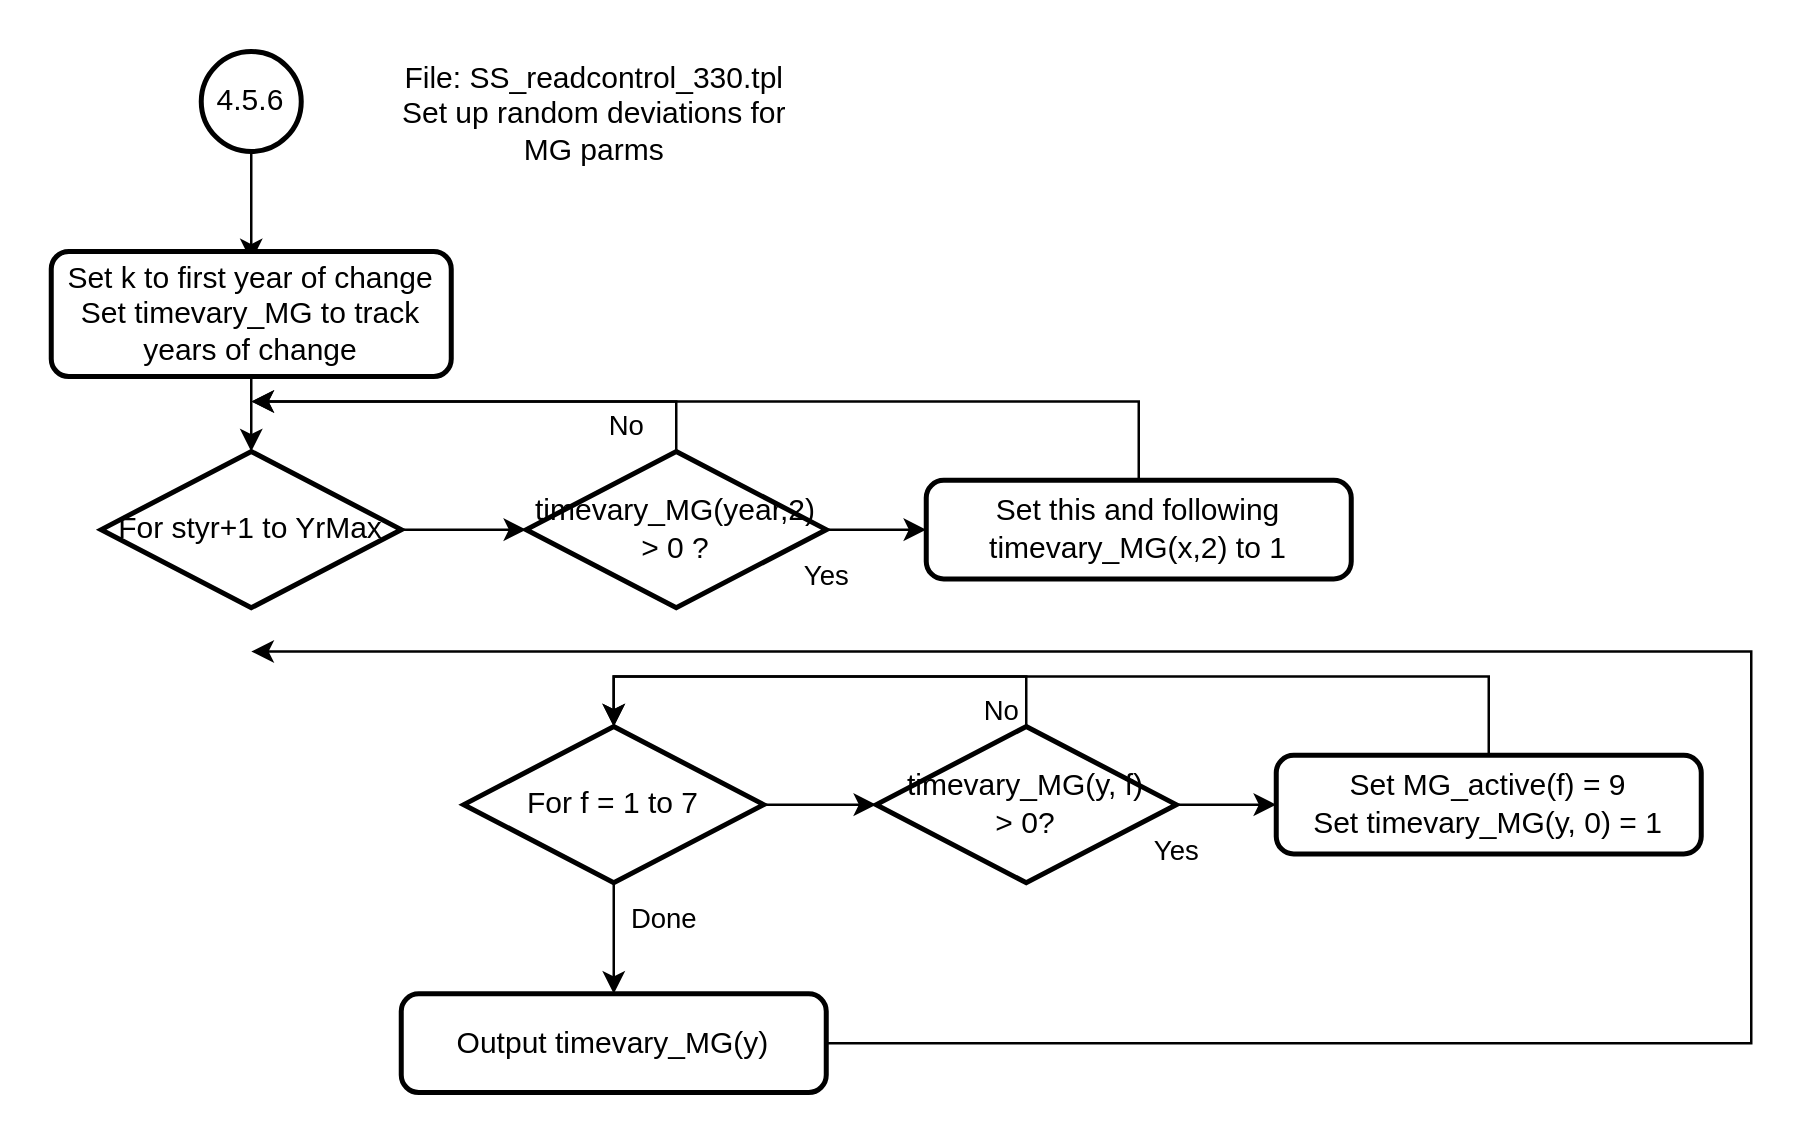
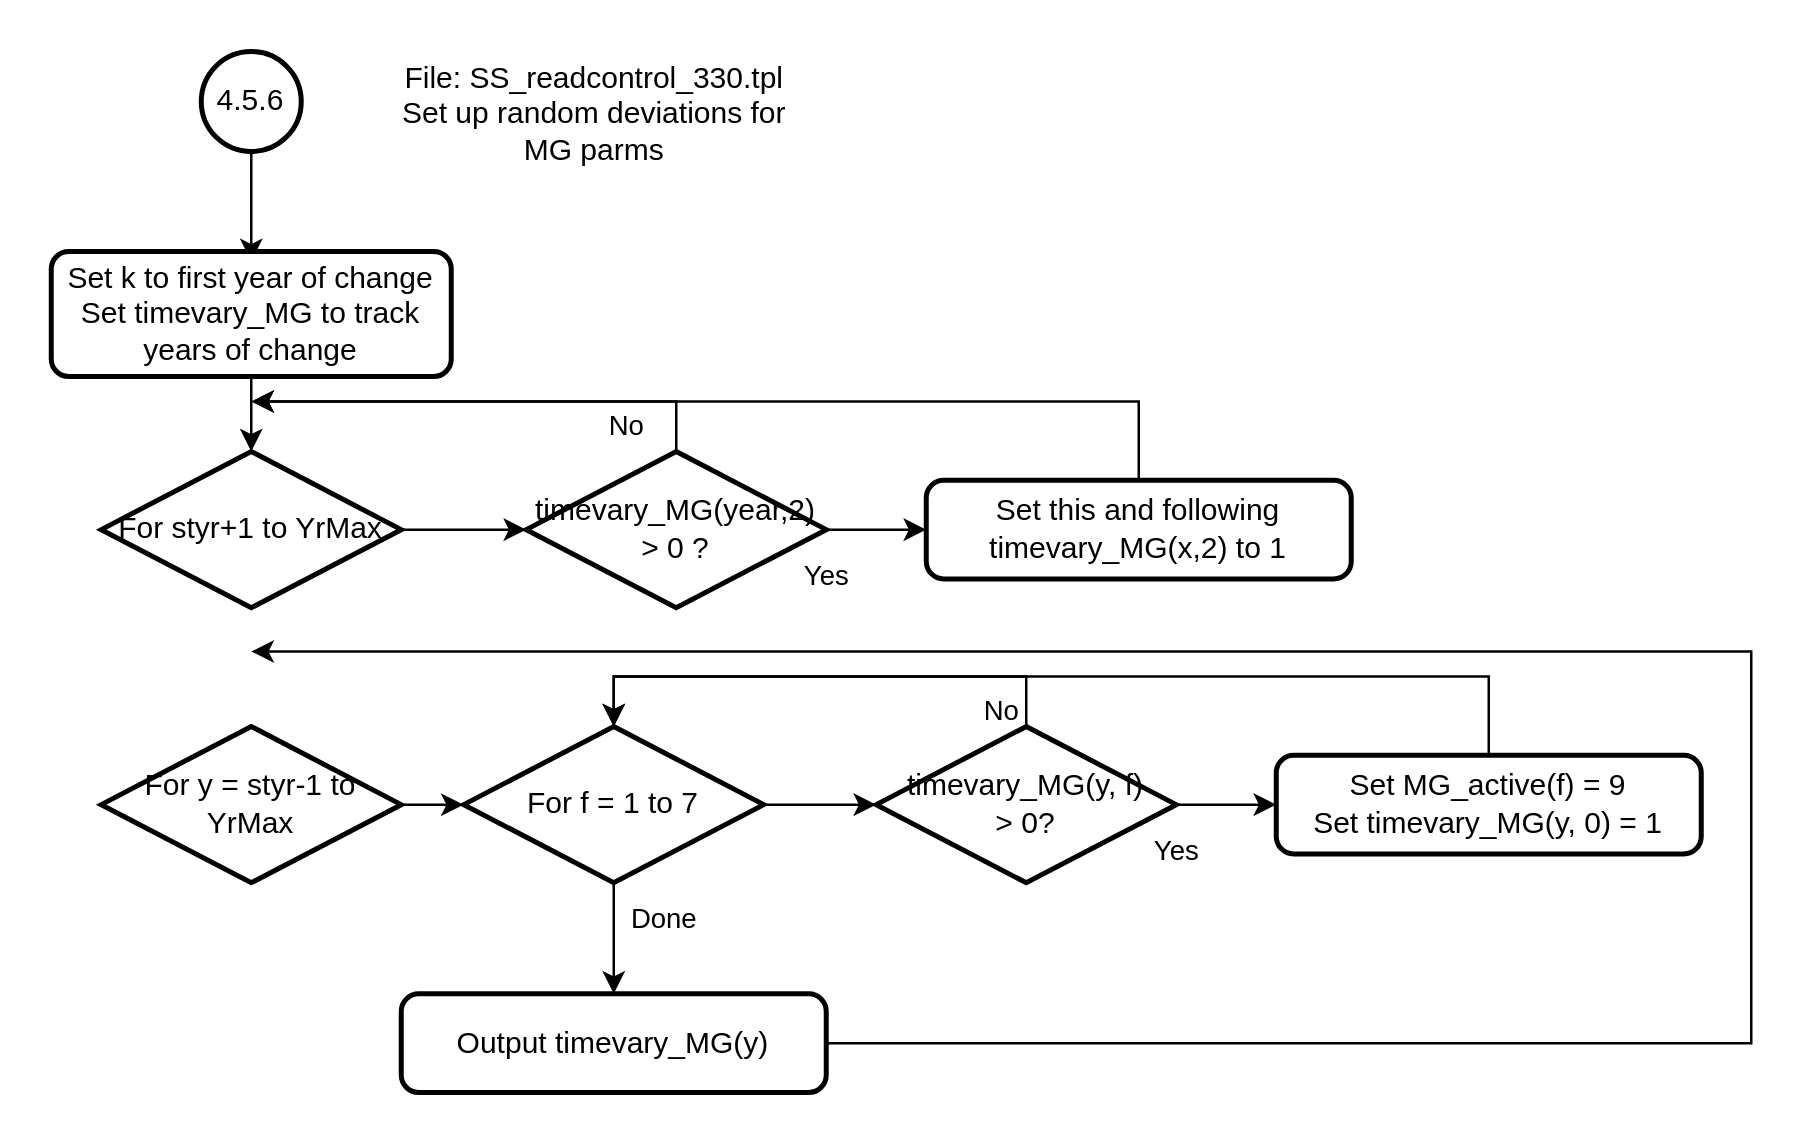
+ <mxCell id="14" value="For y = styr-1 to YrMax" style="strokeWidth=2;html=1;shape=mxgraph.flowchart.decision;whiteSpace=wrap;" parent="1" vertex="1"><mxGeometry x="40" y="290" width="120" height="62.5" as="geometry" /></mxCell>
+ <mxCell id="23" style="edgeStyle=orthogonalEdgeStyle;rounded=0;orthogonalLoop=1;jettySize=auto;html=1;" parent="1" source="14" target="22" edge="1"><mxGeometry relative="1" as="geometry"><mxPoint x="160" y="321.25" as="sourcePoint" /><mxPoint x="350" y="321.25" as="targetPoint" /></mxGeometry></mxCell>
